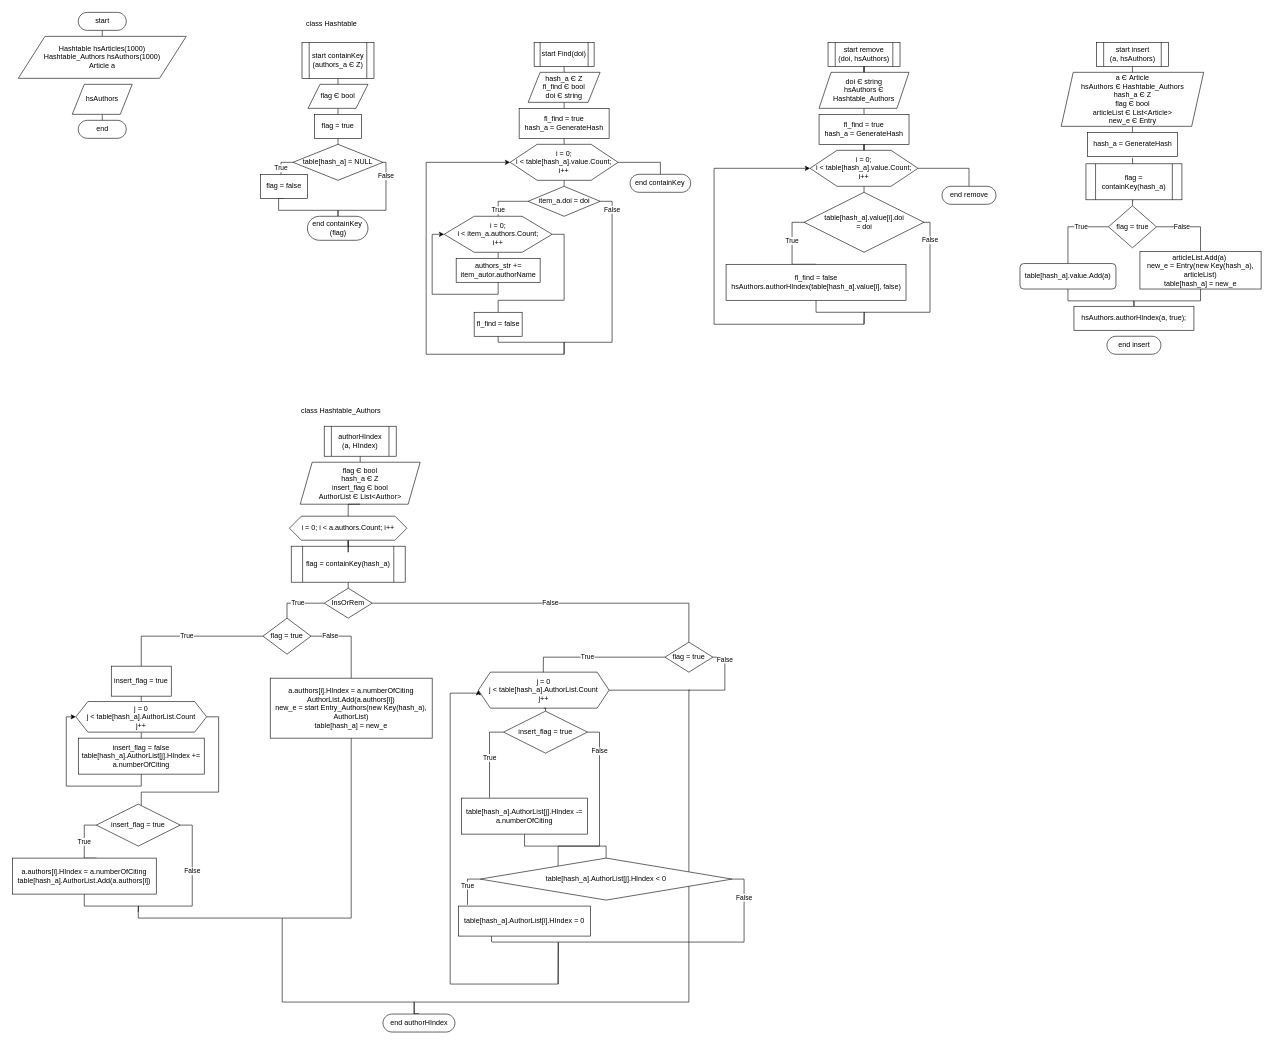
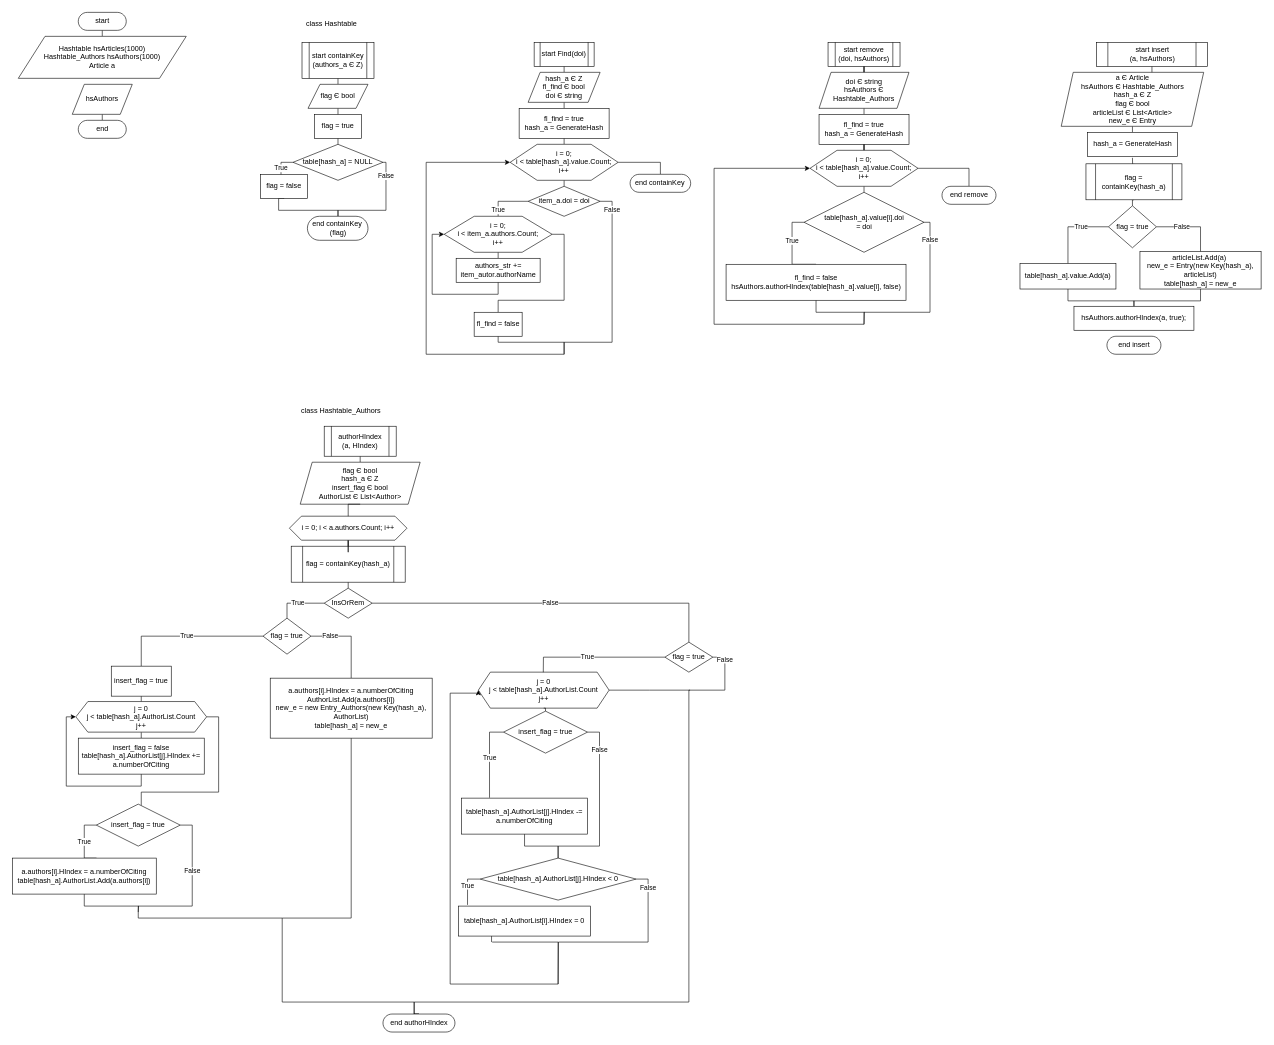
- <mxCell id="57" value="start insert&lt;br&gt;(a, hsAuthors)" style="shape=process;whiteSpace=wrap;html=1;backgroundOutline=1;" vertex="1" parent="1"><mxGeometry x="1827.5" y="70" width="120" height="40" as="geometry" /></mxCell>
+ <mxCell id="57" value="start insert&lt;br&gt;(a, hsAuthors)" style="shape=process;whiteSpace=wrap;html=1;backgroundOutline=1;" vertex="1" parent="1"><mxGeometry x="1827.5" y="70" width="185" height="40" as="geometry" /></mxCell>
- <mxCell id="68" value="table[hash_a].value.Add(a)" style="whiteSpace=wrap;html=1;rounded=1;" vertex="1" parent="1"><mxGeometry x="1700" y="438.75" width="160" height="42.5" as="geometry" /></mxCell>
+ <mxCell id="68" value="table[hash_a].value.Add(a)" style="rounded=0;whiteSpace=wrap;html=1;" vertex="1" parent="1"><mxGeometry x="1700" y="438.75" width="160" height="42.5" as="geometry" /></mxCell>
- <mxCell id="98" value="&lt;div&gt;&lt;span&gt;a.authors[i].HIndex = a.numberOfCiting&lt;/span&gt;&lt;br&gt;&lt;/div&gt;&lt;div&gt;&lt;span&gt;AuthorList.Add(a.authors[i])&lt;/span&gt;&lt;/div&gt;&lt;div&gt;&lt;span&gt;new_e = start Entry_Authors(new Key(hash_a), AuthorList)&lt;/span&gt;&lt;/div&gt;&lt;div&gt;&lt;span&gt;table[hash_a] = new_e&lt;/span&gt;&lt;/div&gt;" style="rounded=0;whiteSpace=wrap;html=1;" vertex="1" parent="1"><mxGeometry x="450" y="1130" width="270" height="100" as="geometry" /></mxCell>
+ <mxCell id="98" value="&lt;div&gt;&lt;span&gt;a.authors[i].HIndex = a.numberOfCiting&lt;/span&gt;&lt;br&gt;&lt;/div&gt;&lt;div&gt;&lt;span&gt;AuthorList.Add(a.authors[i])&lt;/span&gt;&lt;/div&gt;&lt;div&gt;&lt;span&gt;new_e = new Entry_Authors(new Key(hash_a), AuthorList)&lt;/span&gt;&lt;/div&gt;&lt;div&gt;&lt;span&gt;table[hash_a] = new_e&lt;/span&gt;&lt;/div&gt;" style="rounded=0;whiteSpace=wrap;html=1;" vertex="1" parent="1"><mxGeometry x="450" y="1130" width="270" height="100" as="geometry" /></mxCell>
- <mxCell id="115" value="table[hash_a].AuthorList[j].HIndex &amp;lt; 0" style="rhombus;whiteSpace=wrap;html=1;" vertex="1" parent="1"><mxGeometry x="800" y="1430" width="420" height="70" as="geometry" /></mxCell>
+ <mxCell id="115" value="table[hash_a].AuthorList[j].HIndex &amp;lt; 0" style="rhombus;whiteSpace=wrap;html=1;" vertex="1" parent="1"><mxGeometry x="800" y="1430" width="260" height="70" as="geometry" /></mxCell>
